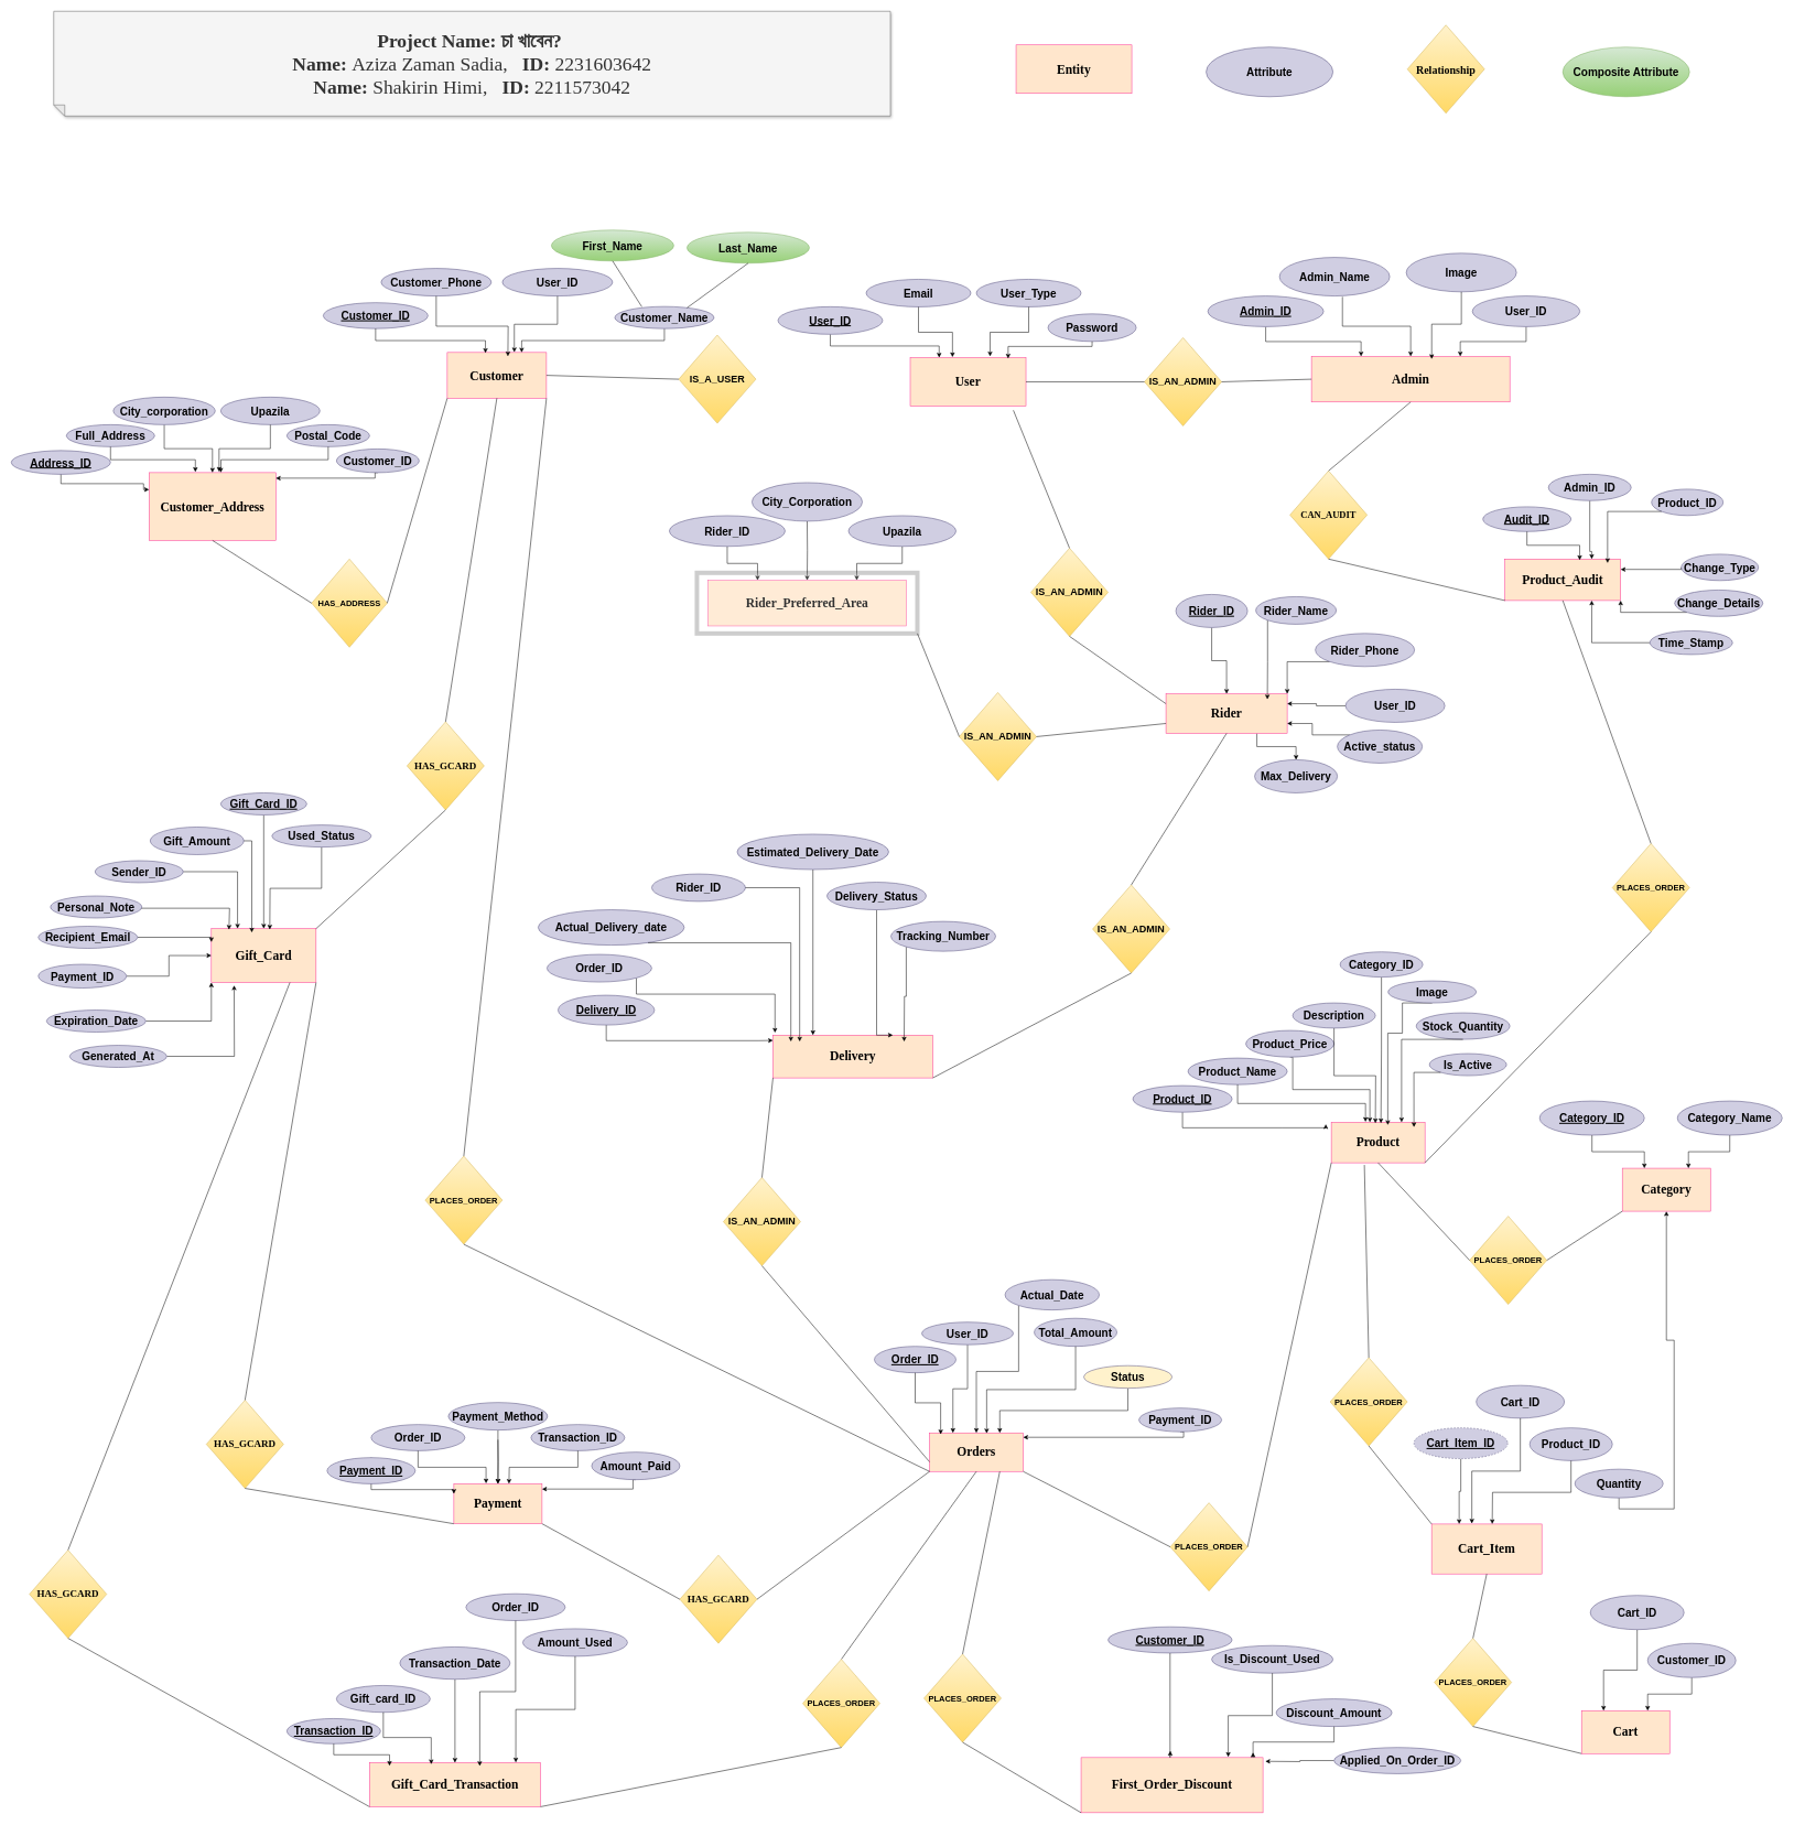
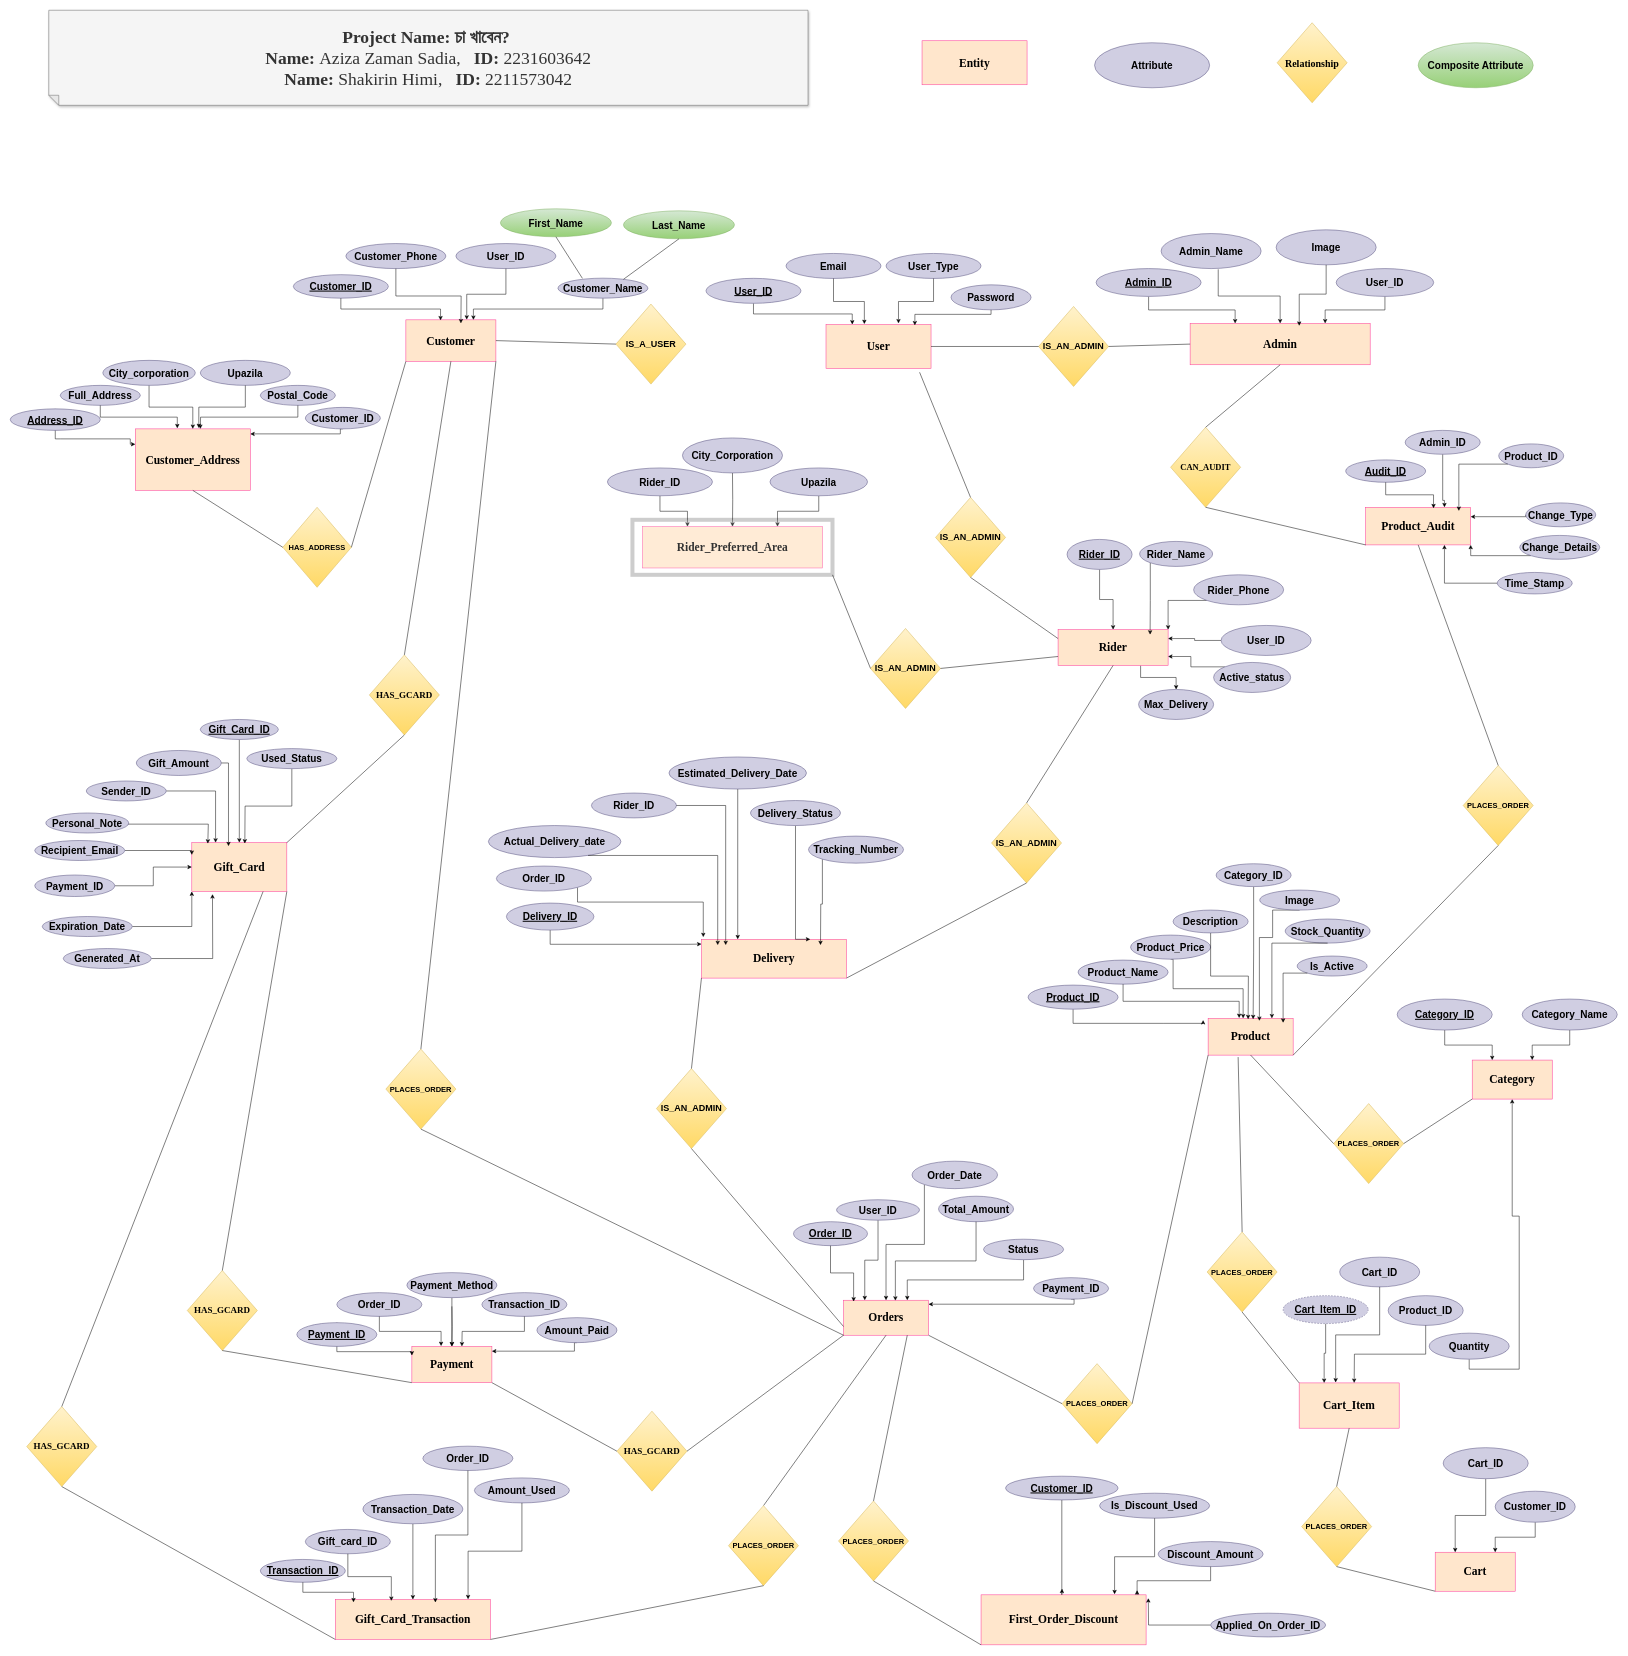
- <mxCell id="50" value="Actual_Date" style="ellipse;whiteSpace=wrap;html=1;fontStyle=1;fillColor=#d0cee2;strokeColor=#56517e;fontSize=20;" parent="1" vertex="1"><mxGeometry x="1823" y="2321.14" width="171" height="54.93" as="geometry" /></mxCell>
+ <mxCell id="50" value="Order_Date" style="ellipse;whiteSpace=wrap;html=1;fontStyle=1;fillColor=#d0cee2;strokeColor=#56517e;fontSize=20;" parent="1" vertex="1"><mxGeometry x="1823" y="2321.14" width="171" height="54.93" as="geometry" /></mxCell>
- <mxCell id="46" value="Status" style="ellipse;whiteSpace=wrap;html=1;fontStyle=1;fillColor=#fff2cc;strokeColor=#56517e;fontSize=20;" parent="1" vertex="1"><mxGeometry x="1966" y="2477.14" width="160" height="40.93" as="geometry" /></mxCell>
+ <mxCell id="46" value="Status" style="ellipse;whiteSpace=wrap;html=1;fontStyle=1;fillColor=#d0cee2;strokeColor=#56517e;fontSize=20;" parent="1" vertex="1"><mxGeometry x="1966" y="2477.14" width="160" height="40.93" as="geometry" /></mxCell>
- <mxCell id="123" value="Applied_On_Order_ID" style="ellipse;whiteSpace=wrap;html=1;fontStyle=1;fillColor=#d0cee2;strokeColor=#56517e;fontSize=20;" parent="1" vertex="1"><mxGeometry x="2420" y="3169.89" width="230" height="47.5" as="geometry" /></mxCell>
+ <mxCell id="123" value="Applied_On_Order_ID" style="ellipse;whiteSpace=wrap;html=1;fontStyle=1;fillColor=#d0cee2;strokeColor=#56517e;fontSize=20;" parent="1" vertex="1"><mxGeometry x="2420" y="3224.89" width="230" height="47.5" as="geometry" /></mxCell>
